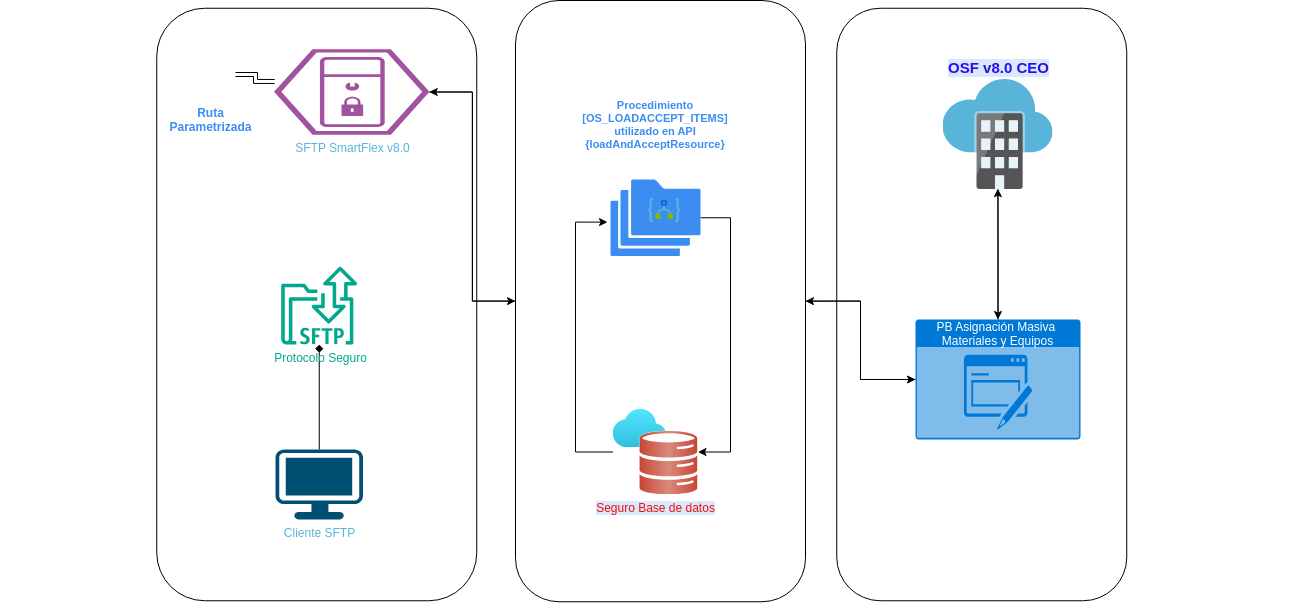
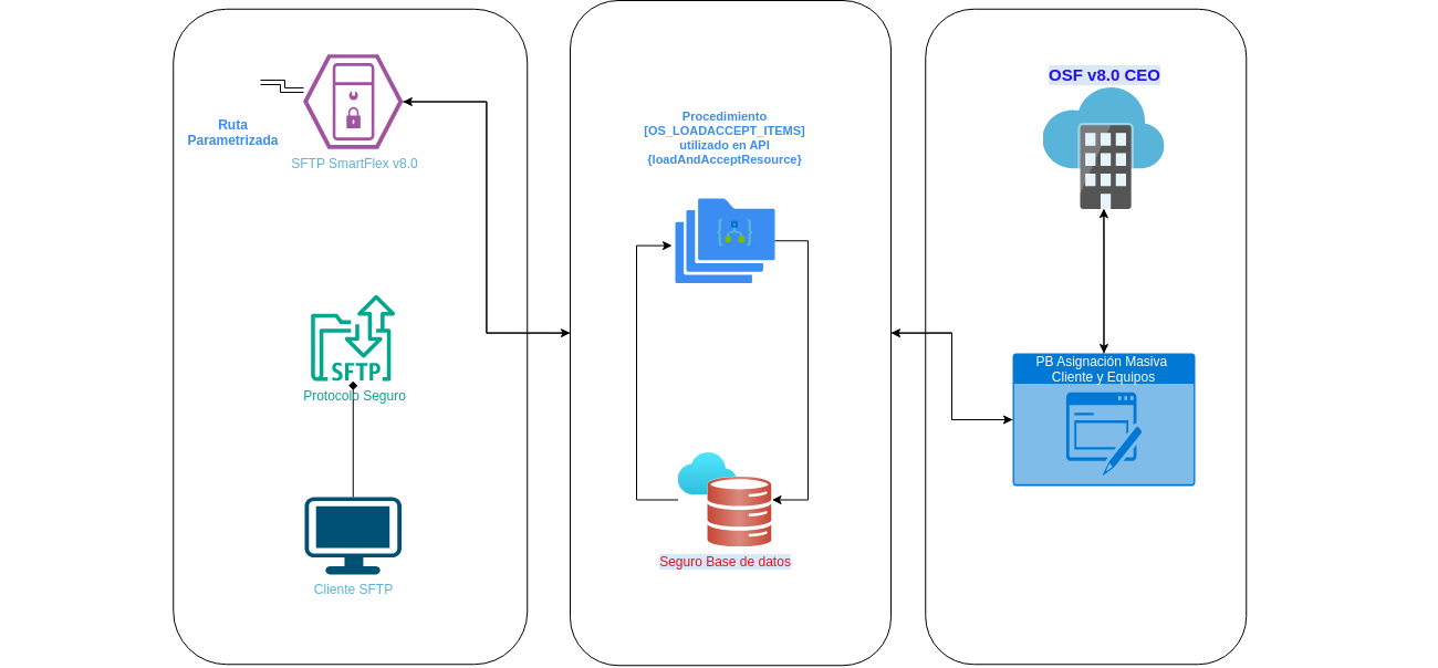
- <mxCell id="10" value="SFTP SmartFlex v8.0" style="verticalLabelPosition=bottom;sketch=0;html=1;fillColor=#A153A0;strokeColor=#ffffff;verticalAlign=top;align=center;points=[[0,0.5,0],[0.125,0.25,0],[0.25,0,0],[0.5,0,0],[0.75,0,0],[0.875,0.25,0],[1,0.5,0],[0.875,0.75,0],[0.75,1,0],[0.5,1,0],[0.125,0.75,0]];pointerEvents=1;shape=mxgraph.cisco_safe.compositeIcon;bgIcon=mxgraph.cisco_safe.design.blank_device;resIcon=mxgraph.cisco_safe.design.server_3;labelPosition=center;spacingLeft=2;fontColor=light-dark(#59b4d9, #ededed);" parent="1" vertex="1"><mxGeometry x="273.75" y="20" width="155" height="85" as="geometry" /></mxCell>
+ <mxCell id="10" value="SFTP SmartFlex v8.0" style="verticalLabelPosition=bottom;sketch=0;html=1;fillColor=#A153A0;strokeColor=#ffffff;verticalAlign=top;align=center;points=[[0,0.5,0],[0.125,0.25,0],[0.25,0,0],[0.5,0,0],[0.75,0,0],[0.875,0.25,0],[1,0.5,0],[0.875,0.75,0],[0.75,1,0],[0.5,1,0],[0.125,0.75,0]];pointerEvents=1;shape=mxgraph.cisco_safe.compositeIcon;bgIcon=mxgraph.cisco_safe.design.blank_device;resIcon=mxgraph.cisco_safe.design.server_3;labelPosition=center;spacingLeft=2;fontColor=light-dark(#59b4d9, #ededed);" parent="1" vertex="1"><mxGeometry x="273.75" y="20" width="90" height="85" as="geometry" /></mxCell>
- <mxCell id="12" value="PB Asignación Masiva&amp;nbsp;&lt;div&gt;Materiales y Equipos&lt;/div&gt;&lt;div&gt;&lt;br&gt;&lt;div&gt;&lt;br&gt;&lt;/div&gt;&lt;/div&gt;" style="html=1;whiteSpace=wrap;strokeColor=none;fillColor=#0079D6;labelPosition=center;verticalLabelPosition=middle;verticalAlign=top;align=center;fontSize=12;outlineConnect=0;spacingTop=-6;fontColor=#FFFFFF;sketch=0;shape=mxgraph.sitemap.form;" parent="1" vertex="1"><mxGeometry x="915" y="290" width="165" height="120" as="geometry" /></mxCell>
+ <mxCell id="12" value="PB Asignación Masiva&amp;nbsp;&lt;div&gt;Cliente y Equipos&lt;/div&gt;&lt;div&gt;&lt;br&gt;&lt;div&gt;&lt;br&gt;&lt;/div&gt;&lt;/div&gt;" style="html=1;whiteSpace=wrap;strokeColor=none;fillColor=#0079D6;labelPosition=center;verticalLabelPosition=middle;verticalAlign=top;align=center;fontSize=12;outlineConnect=0;spacingTop=-6;fontColor=#FFFFFF;sketch=0;shape=mxgraph.sitemap.form;" parent="1" vertex="1"><mxGeometry x="915" y="290" width="165" height="120" as="geometry" /></mxCell>
